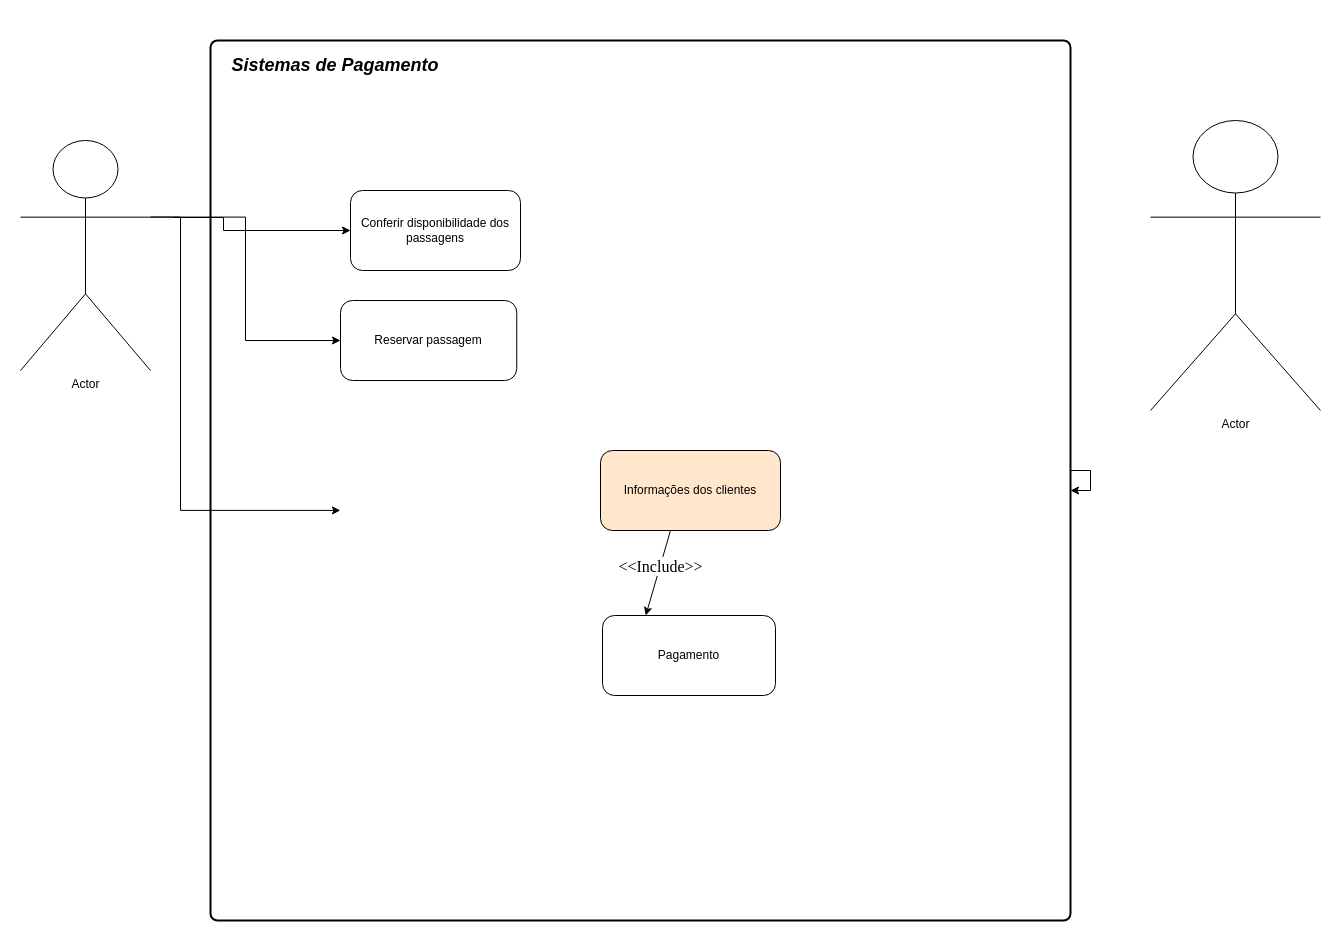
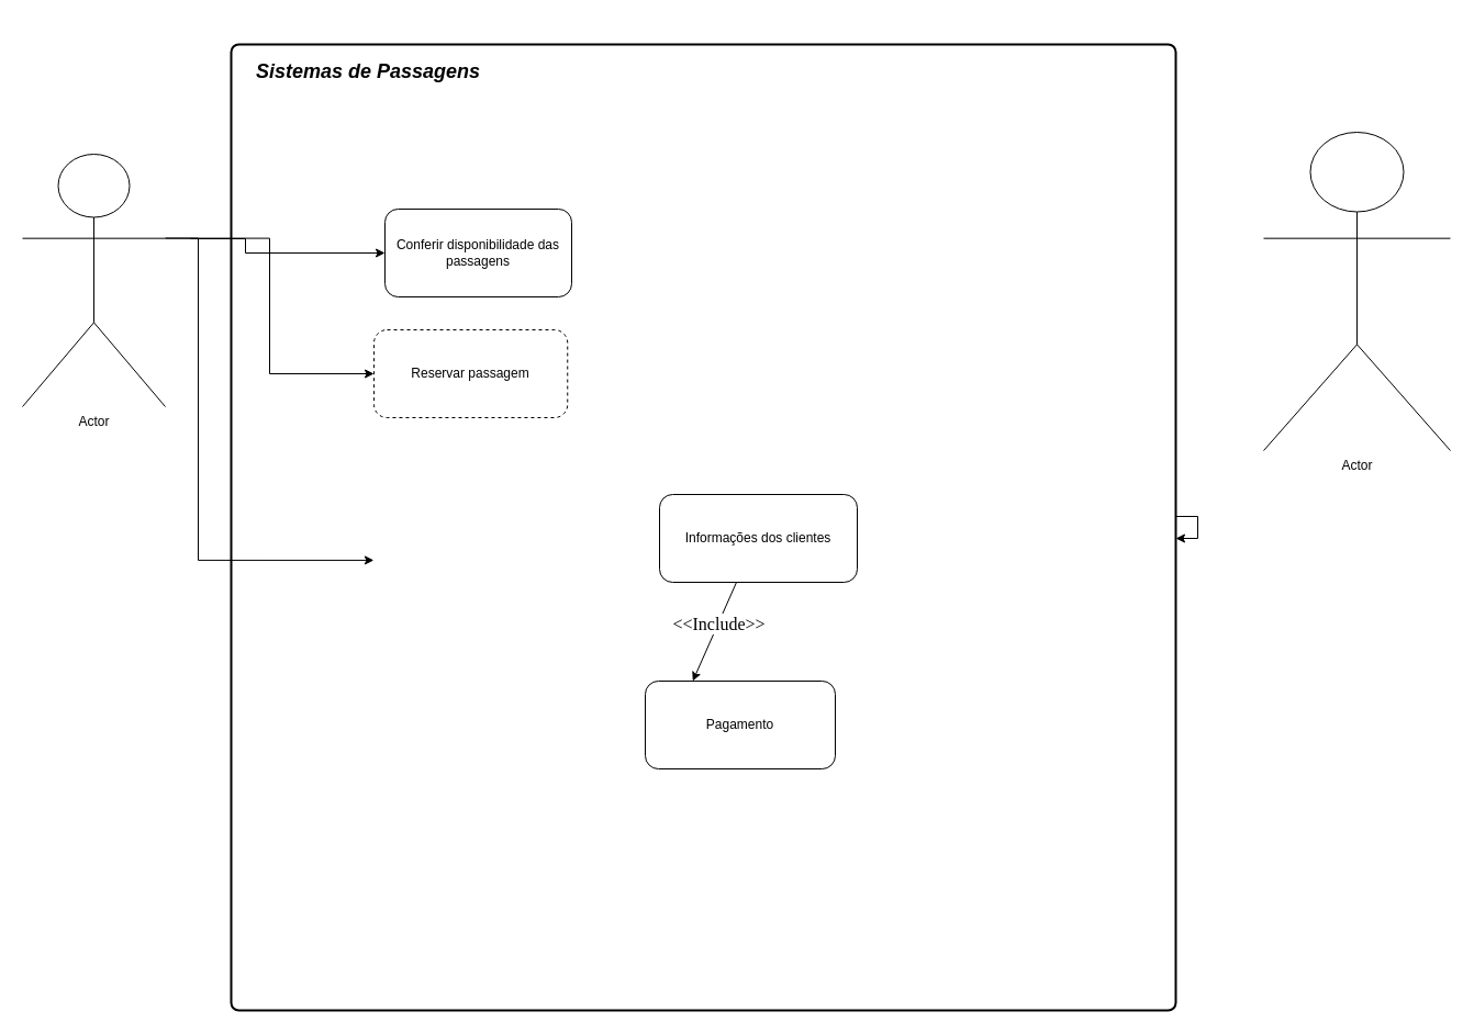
- <mxCell id="4" value="&lt;p style=&quot;line-height: 270%; font-size: 18px;&quot;&gt;&lt;b style=&quot;font-size: 18px;&quot;&gt;&lt;i style=&quot;font-size: 18px;&quot;&gt;Sistemas de Pagamento&lt;/i&gt;&lt;/b&gt;&lt;/p&gt;" style="text;html=1;align=center;verticalAlign=middle;whiteSpace=wrap;rounded=0;fontSize=18;" parent="1" vertex="1"><mxGeometry x="230" y="20" width="210" height="90" as="geometry" /></mxCell>
+ <mxCell id="4" value="&lt;p style=&quot;line-height: 270%; font-size: 18px;&quot;&gt;&lt;b style=&quot;font-size: 18px;&quot;&gt;&lt;i style=&quot;font-size: 18px;&quot;&gt;Sistemas de Passagens&lt;/i&gt;&lt;/b&gt;&lt;/p&gt;" style="text;html=1;align=center;verticalAlign=middle;whiteSpace=wrap;rounded=0;fontSize=18;" parent="1" vertex="1"><mxGeometry x="230" y="20" width="210" height="90" as="geometry" /></mxCell>
- <mxCell id="5" value="Conferir disponibilidade dos passagens" style="rounded=1;whiteSpace=wrap;html=1;" parent="1" vertex="1"><mxGeometry x="350" y="190" width="170" height="80" as="geometry" /></mxCell>
+ <mxCell id="5" value="Conferir disponibilidade das passagens" style="rounded=1;whiteSpace=wrap;html=1;" parent="1" vertex="1"><mxGeometry x="350" y="190" width="170" height="80" as="geometry" /></mxCell>
- <mxCell id="6" value="Reservar passagem" style="rounded=1;whiteSpace=wrap;html=1;" parent="1" vertex="1"><mxGeometry x="340" y="300" width="176.25" height="80" as="geometry" /></mxCell>
+ <mxCell id="6" value="Reservar passagem" style="rounded=1;whiteSpace=wrap;html=1;dashed=1;" parent="1" vertex="1"><mxGeometry x="340" y="300" width="176.25" height="80" as="geometry" /></mxCell>
- <mxCell id="7" value="Informações dos clientes" style="rounded=1;whiteSpace=wrap;html=1;fillColor=#ffe6cc;" parent="1" vertex="1"><mxGeometry x="600" y="450" width="180" height="80" as="geometry" /></mxCell>
+ <mxCell id="7" value="Informações dos clientes" style="rounded=1;whiteSpace=wrap;html=1;" parent="1" vertex="1"><mxGeometry x="600" y="450" width="180" height="80" as="geometry" /></mxCell>
- <mxCell id="8" value="Pagamento" style="rounded=1;whiteSpace=wrap;html=1;" parent="1" vertex="1"><mxGeometry x="602" y="615" width="173" height="80" as="geometry" /></mxCell>
+ <mxCell id="8" value="Pagamento" style="rounded=1;whiteSpace=wrap;html=1;" parent="1" vertex="1"><mxGeometry x="587" y="620" width="173" height="80" as="geometry" /></mxCell>
